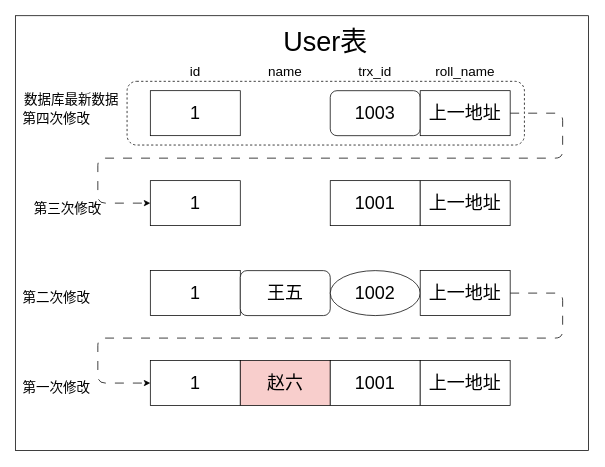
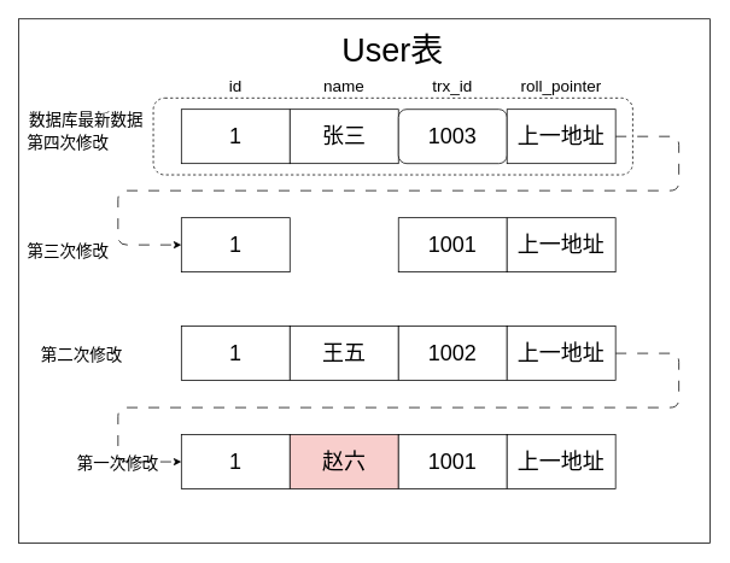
- <mxCell id="24" value="&lt;font style=&quot;font-size: 18px;&quot;&gt;roll_name&lt;br&gt;&lt;/font&gt;" style="text;html=1;strokeColor=none;fillColor=none;align=center;verticalAlign=middle;whiteSpace=wrap;rounded=0;" parent="1" vertex="1"><mxGeometry x="570" y="80" width="100" height="30" as="geometry" /></mxCell>
+ <mxCell id="24" value="&lt;font style=&quot;font-size: 18px;&quot;&gt;roll_pointer&lt;br&gt;&lt;/font&gt;" style="text;html=1;strokeColor=none;fillColor=none;align=center;verticalAlign=middle;whiteSpace=wrap;rounded=0;" parent="1" vertex="1"><mxGeometry x="570" y="80" width="100" height="30" as="geometry" /></mxCell>
+ <mxCell id="5" value="&lt;span style=&quot;font-size: 24px;&quot;&gt;张三&lt;/span&gt;" style="rounded=0;whiteSpace=wrap;html=1;" parent="1" vertex="1"><mxGeometry x="320" y="120" width="120" height="60" as="geometry" /></mxCell>
- <mxCell id="28" value="&lt;font style=&quot;font-size: 18px;&quot;&gt;第三次修改&lt;/font&gt;" style="text;html=1;strokeColor=none;fillColor=none;align=center;verticalAlign=middle;whiteSpace=wrap;rounded=0;fontSize=36;" parent="1" vertex="1"><mxGeometry x="35" y="255" width="110" height="30" as="geometry" /></mxCell>
+ <mxCell id="28" value="&lt;font style=&quot;font-size: 18px;&quot;&gt;第三次修改&lt;/font&gt;" style="text;html=1;strokeColor=none;fillColor=none;align=center;verticalAlign=middle;whiteSpace=wrap;rounded=0;fontSize=36;" parent="1" vertex="1"><mxGeometry y="255" width="110" height="30" as="geometry" x="20" /></mxCell>
- <mxCell id="27" value="&lt;font style=&quot;font-size: 18px;&quot;&gt;第二次修改&lt;/font&gt;" style="text;html=1;strokeColor=none;fillColor=none;align=center;verticalAlign=middle;whiteSpace=wrap;rounded=0;fontSize=36;" parent="1" vertex="1"><mxGeometry y="375" width="110" height="30" as="geometry" x="20" /></mxCell>
+ <mxCell id="27" value="&lt;font style=&quot;font-size: 18px;&quot;&gt;第二次修改&lt;/font&gt;" style="text;html=1;strokeColor=none;fillColor=none;align=center;verticalAlign=middle;whiteSpace=wrap;rounded=0;fontSize=36;" parent="1" vertex="1"><mxGeometry x="35" y="370" width="110" height="30" as="geometry" /></mxCell>
- <mxCell id="13" value="&lt;span style=&quot;font-size: 24px;&quot;&gt;王五&lt;/span&gt;" style="whiteSpace=wrap;html=1;rounded=1;" parent="1" vertex="1"><mxGeometry x="320" y="360" width="120" height="60" as="geometry" /></mxCell>
+ <mxCell id="13" value="&lt;span style=&quot;font-size: 24px;&quot;&gt;王五&lt;/span&gt;" style="rounded=0;whiteSpace=wrap;html=1;" parent="1" vertex="1"><mxGeometry x="320" y="360" width="120" height="60" as="geometry" /></mxCell>
- <mxCell id="14" value="&lt;span style=&quot;font-size: 24px;&quot;&gt;1002&lt;/span&gt;" style="ellipse;whiteSpace=wrap;html=1;" parent="1" vertex="1"><mxGeometry x="440" y="360" width="120" height="60" as="geometry" /></mxCell>
+ <mxCell id="14" value="&lt;span style=&quot;font-size: 24px;&quot;&gt;1002&lt;/span&gt;" style="rounded=0;whiteSpace=wrap;html=1;" parent="1" vertex="1"><mxGeometry x="440" y="360" width="120" height="60" as="geometry" /></mxCell>
- <mxCell id="26" value="&lt;font style=&quot;font-size: 18px;&quot;&gt;第一次修改&lt;/font&gt;" style="text;html=1;strokeColor=none;fillColor=none;align=center;verticalAlign=middle;whiteSpace=wrap;rounded=0;fontSize=36;" parent="1" vertex="1"><mxGeometry y="495" width="110" height="30" as="geometry" x="20" /></mxCell>
+ <mxCell id="26" value="&lt;font style=&quot;font-size: 18px;&quot;&gt;第一次修改&lt;/font&gt;" style="text;html=1;strokeColor=none;fillColor=none;align=center;verticalAlign=middle;whiteSpace=wrap;rounded=0;fontSize=36;" parent="1" vertex="1"><mxGeometry x="75" y="490" width="110" height="30" as="geometry" /></mxCell>
